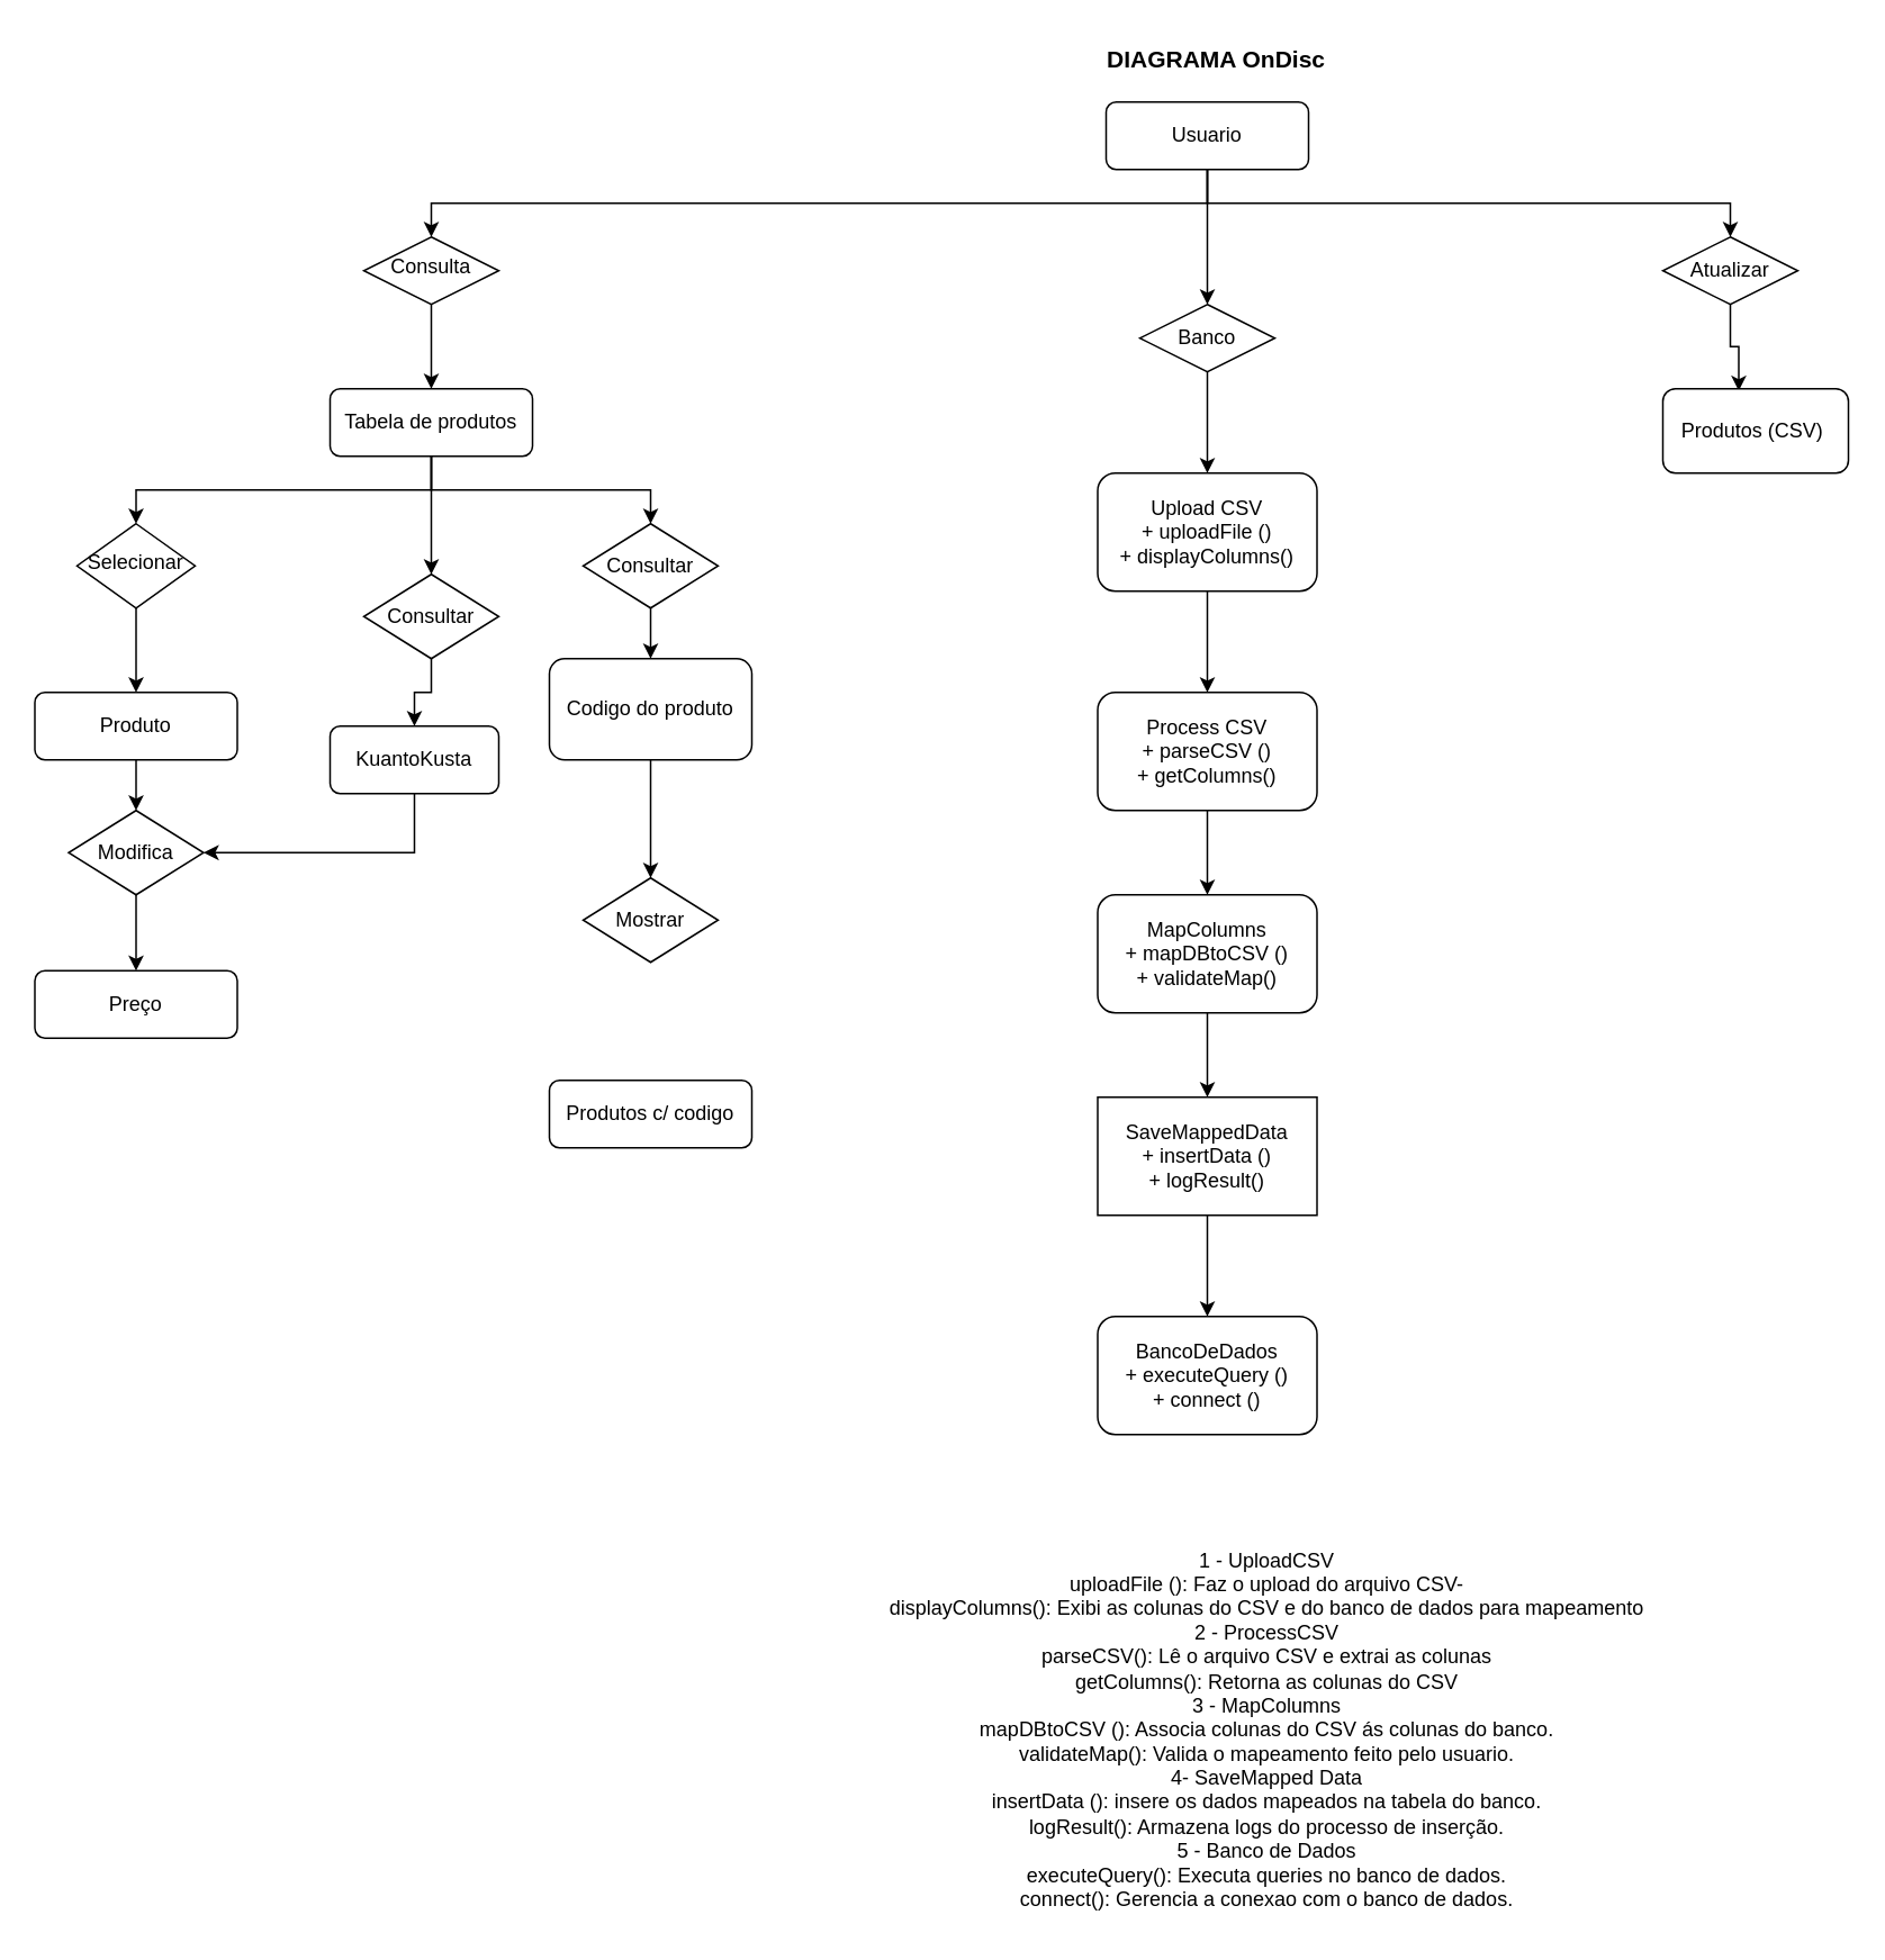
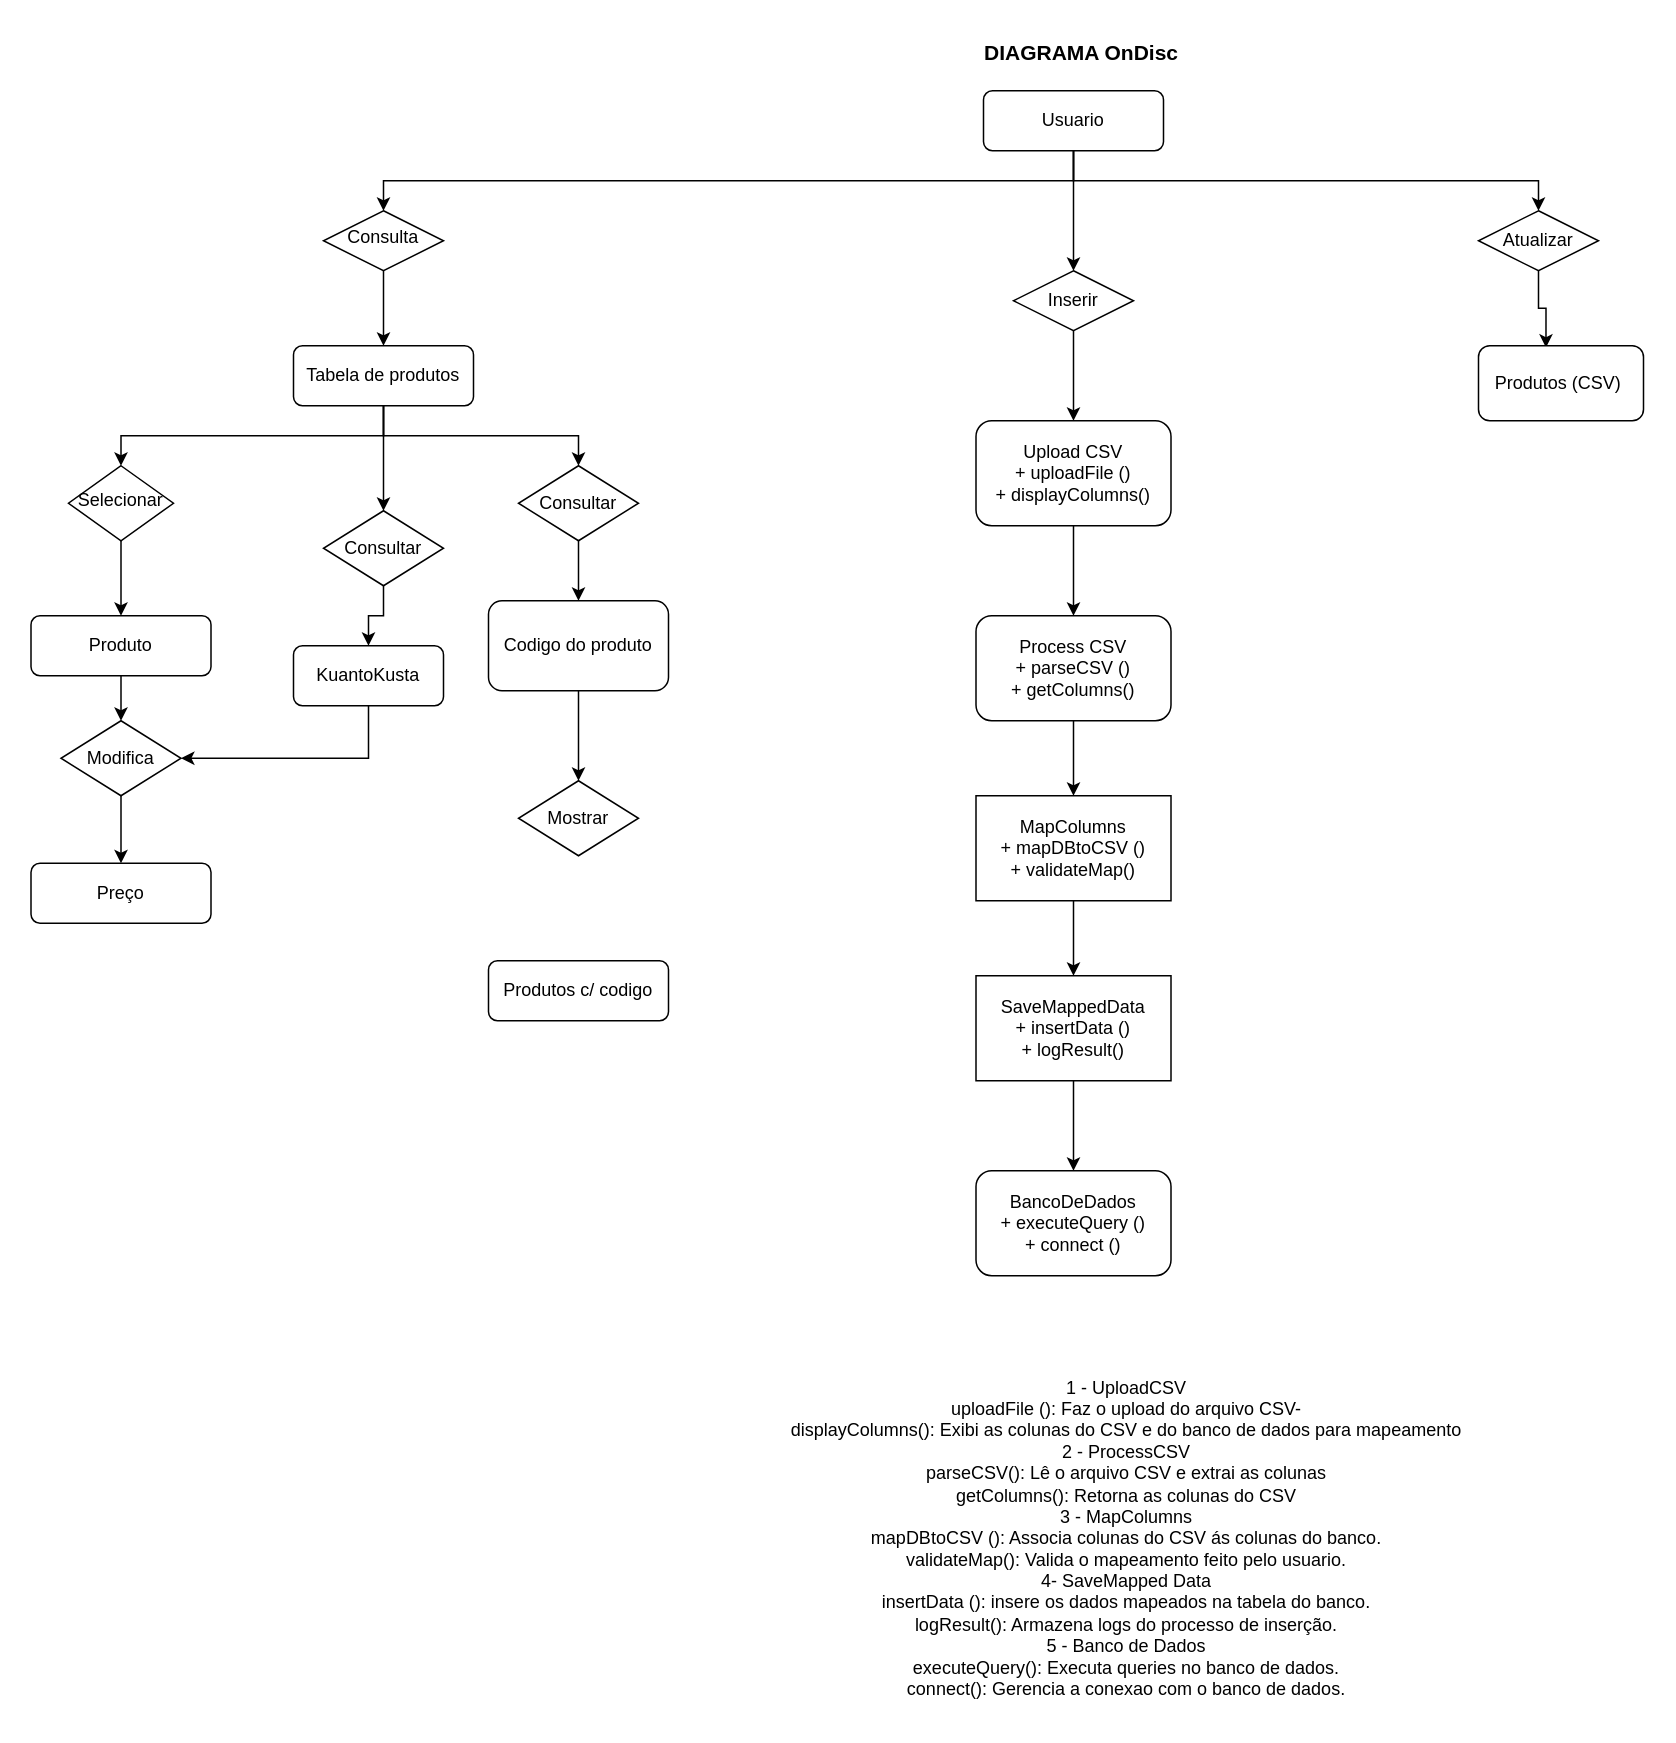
- <mxCell id="16" value="Banco" style="rhombus;whiteSpace=wrap;html=1;" parent="1" vertex="1"><mxGeometry x="675" y="180" width="80" height="40" as="geometry" /></mxCell>
+ <mxCell id="16" value="Inserir" style="rhombus;whiteSpace=wrap;html=1;" parent="1" vertex="1"><mxGeometry x="675" y="180" width="80" height="40" as="geometry" /></mxCell>
- <mxCell id="32" value="Codigo do produto" style="rounded=1;whiteSpace=wrap;html=1;" parent="1" vertex="1"><mxGeometry x="325" y="390" width="120" height="60" as="geometry" /></mxCell>
+ <mxCell id="32" value="Codigo do produto" style="rounded=1;whiteSpace=wrap;html=1;" parent="1" vertex="1"><mxGeometry x="325" y="400" width="120" height="60" as="geometry" /></mxCell>
- <mxCell id="39" value="MapColumns&lt;br&gt;+ mapDBtoCSV ()&lt;br&gt;+ validateMap()" style="rounded=1;whiteSpace=wrap;html=1;" vertex="1" parent="1"><mxGeometry x="650" y="530" width="130" height="70" as="geometry" /></mxCell>
+ <mxCell id="39" value="MapColumns&lt;br&gt;+ mapDBtoCSV ()&lt;br&gt;+ validateMap()" style="whiteSpace=wrap;html=1;rounded=0;" vertex="1" parent="1"><mxGeometry x="650" y="530" width="130" height="70" as="geometry" /></mxCell>
